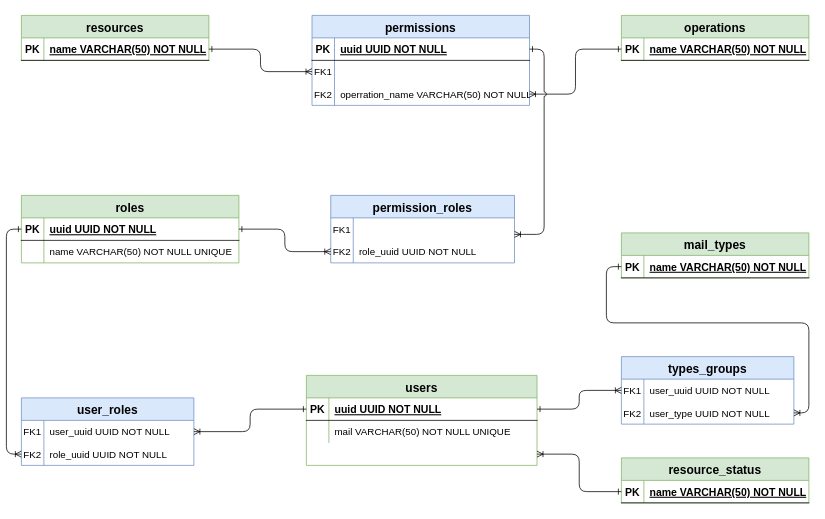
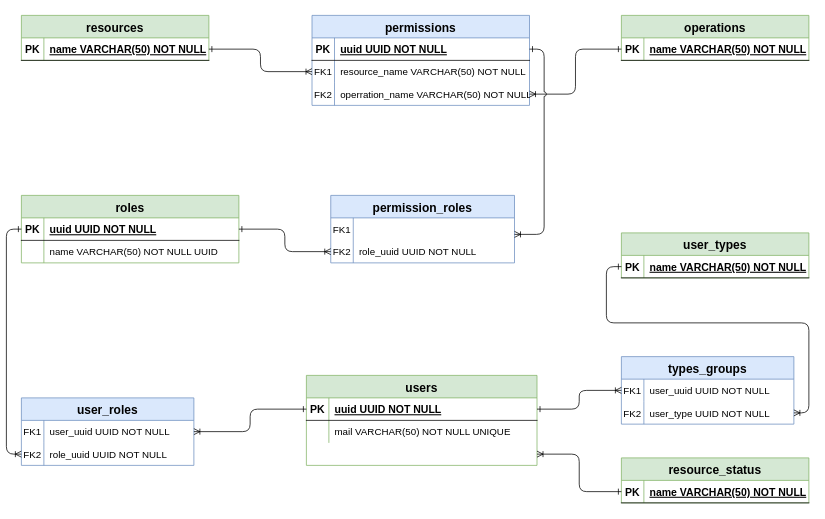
+ <mxCell id="8" value="resource_name VARCHAR(50) NOT NULL" style="shape=partialRectangle;overflow=hidden;connectable=0;fillColor=none;top=0;left=0;bottom=0;right=0;align=left;spacingLeft=6;fontSize=13;" parent="6" vertex="1"><mxGeometry x="30" width="260" height="30" as="geometry"><mxRectangle width="260" height="30" as="alternateBounds" /></mxGeometry></mxCell>
- <mxCell id="48" value="mail_types" style="shape=table;startSize=30;container=1;collapsible=1;childLayout=tableLayout;fixedRows=1;rowLines=0;fontStyle=1;align=center;resizeLast=1;fontSize=16;fillColor=#d5e8d4;strokeColor=#82b366;" parent="1" vertex="1"><mxGeometry y="310" width="250" height="60" as="geometry" x="820"><mxRectangle x="-100" y="120" width="110" height="30" as="alternateBounds" /></mxGeometry></mxCell>
+ <mxCell id="48" value="user_types" style="shape=table;startSize=30;container=1;collapsible=1;childLayout=tableLayout;fixedRows=1;rowLines=0;fontStyle=1;align=center;resizeLast=1;fontSize=16;fillColor=#d5e8d4;strokeColor=#82b366;" parent="1" vertex="1"><mxGeometry y="310" width="250" height="60" as="geometry" x="820"><mxRectangle x="-100" y="120" width="110" height="30" as="alternateBounds" /></mxGeometry></mxCell>
- <mxCell id="32" value="name VARCHAR(50) NOT NULL UNIQUE" style="shape=partialRectangle;overflow=hidden;connectable=0;fillColor=none;top=0;left=0;bottom=0;right=0;align=left;spacingLeft=6;fontSize=13;" parent="30" vertex="1"><mxGeometry x="30" width="260" height="30" as="geometry"><mxRectangle width="260" height="30" as="alternateBounds" /></mxGeometry></mxCell>
+ <mxCell id="32" value="name VARCHAR(50) NOT NULL UUID" style="shape=partialRectangle;overflow=hidden;connectable=0;fillColor=none;top=0;left=0;bottom=0;right=0;align=left;spacingLeft=6;fontSize=13;" parent="30" vertex="1"><mxGeometry x="30" width="260" height="30" as="geometry"><mxRectangle width="260" height="30" as="alternateBounds" /></mxGeometry></mxCell>
